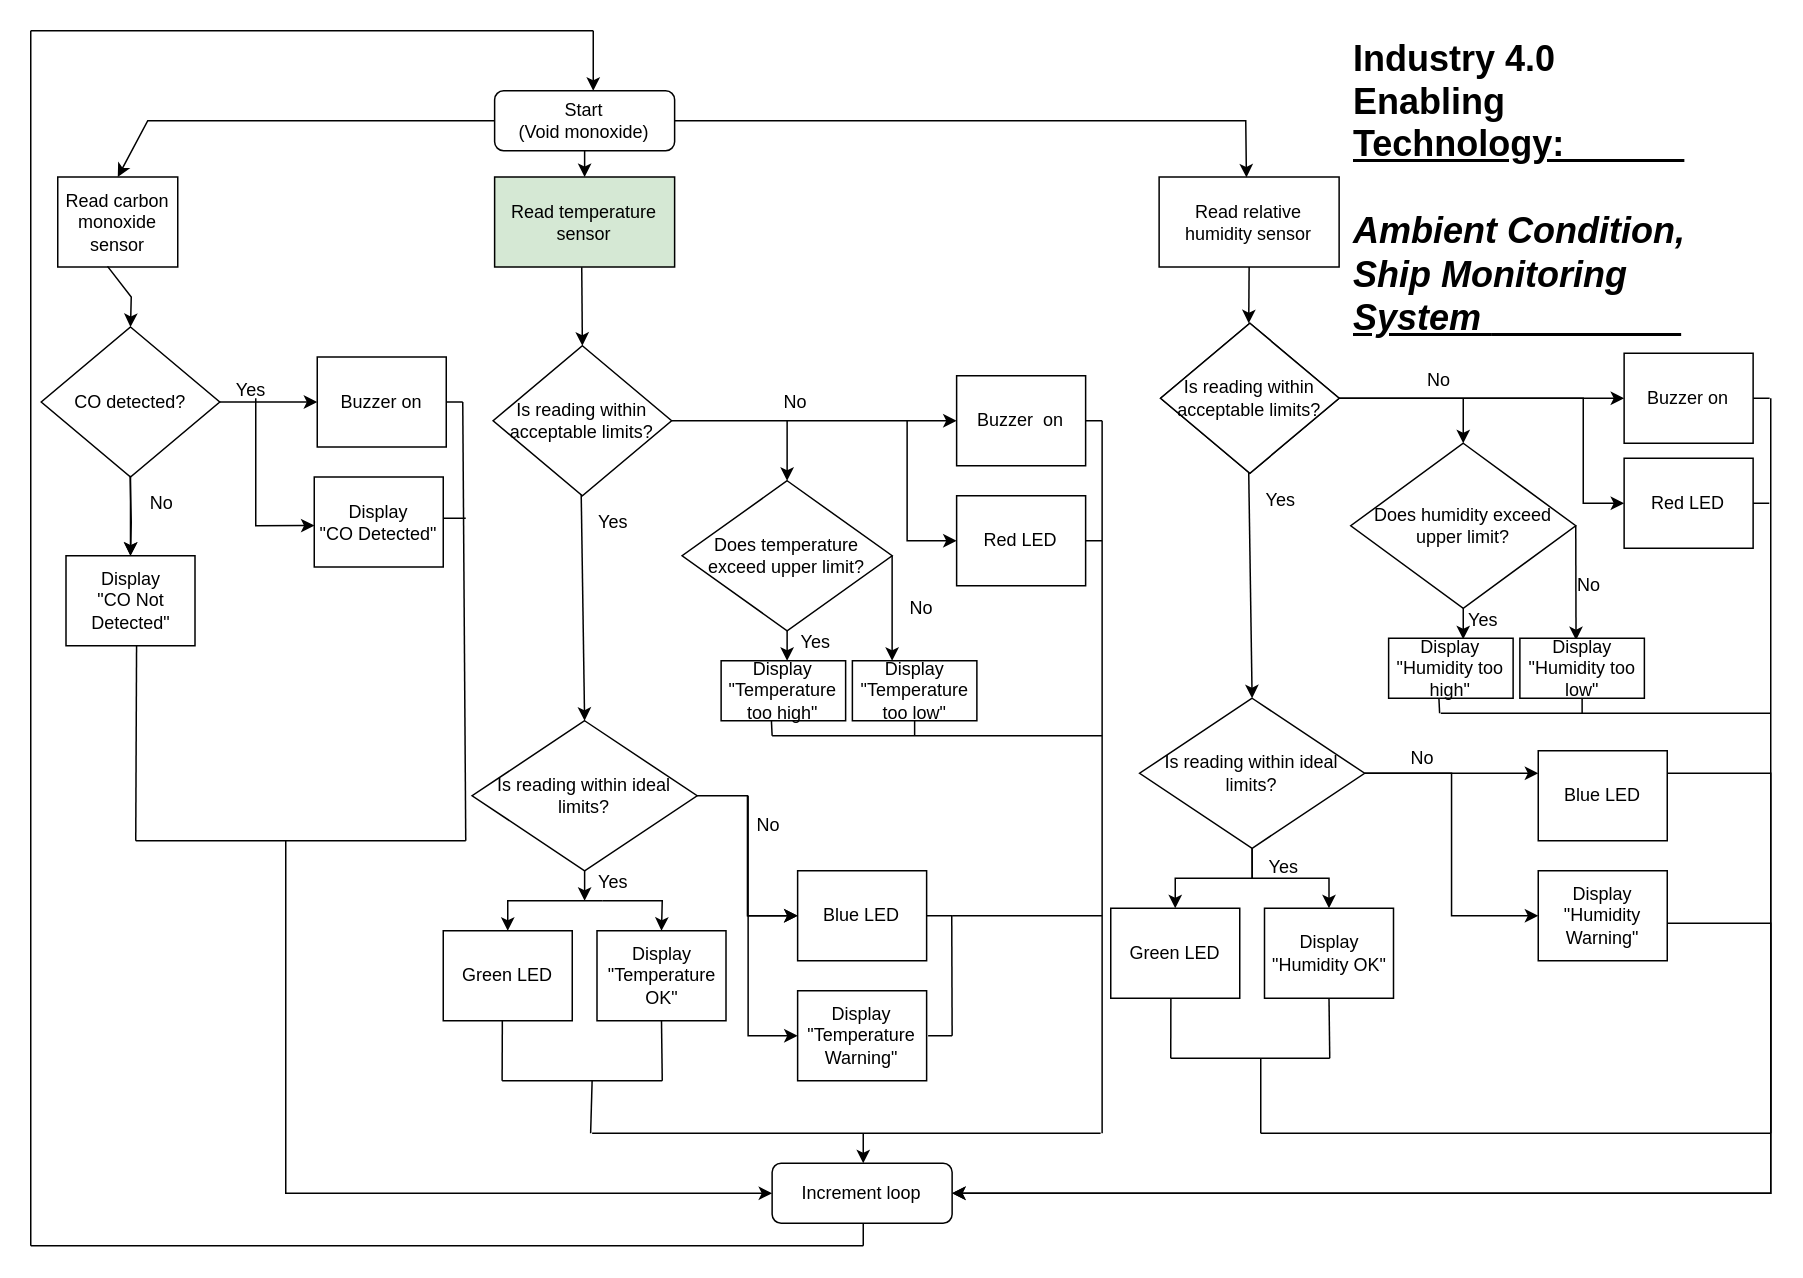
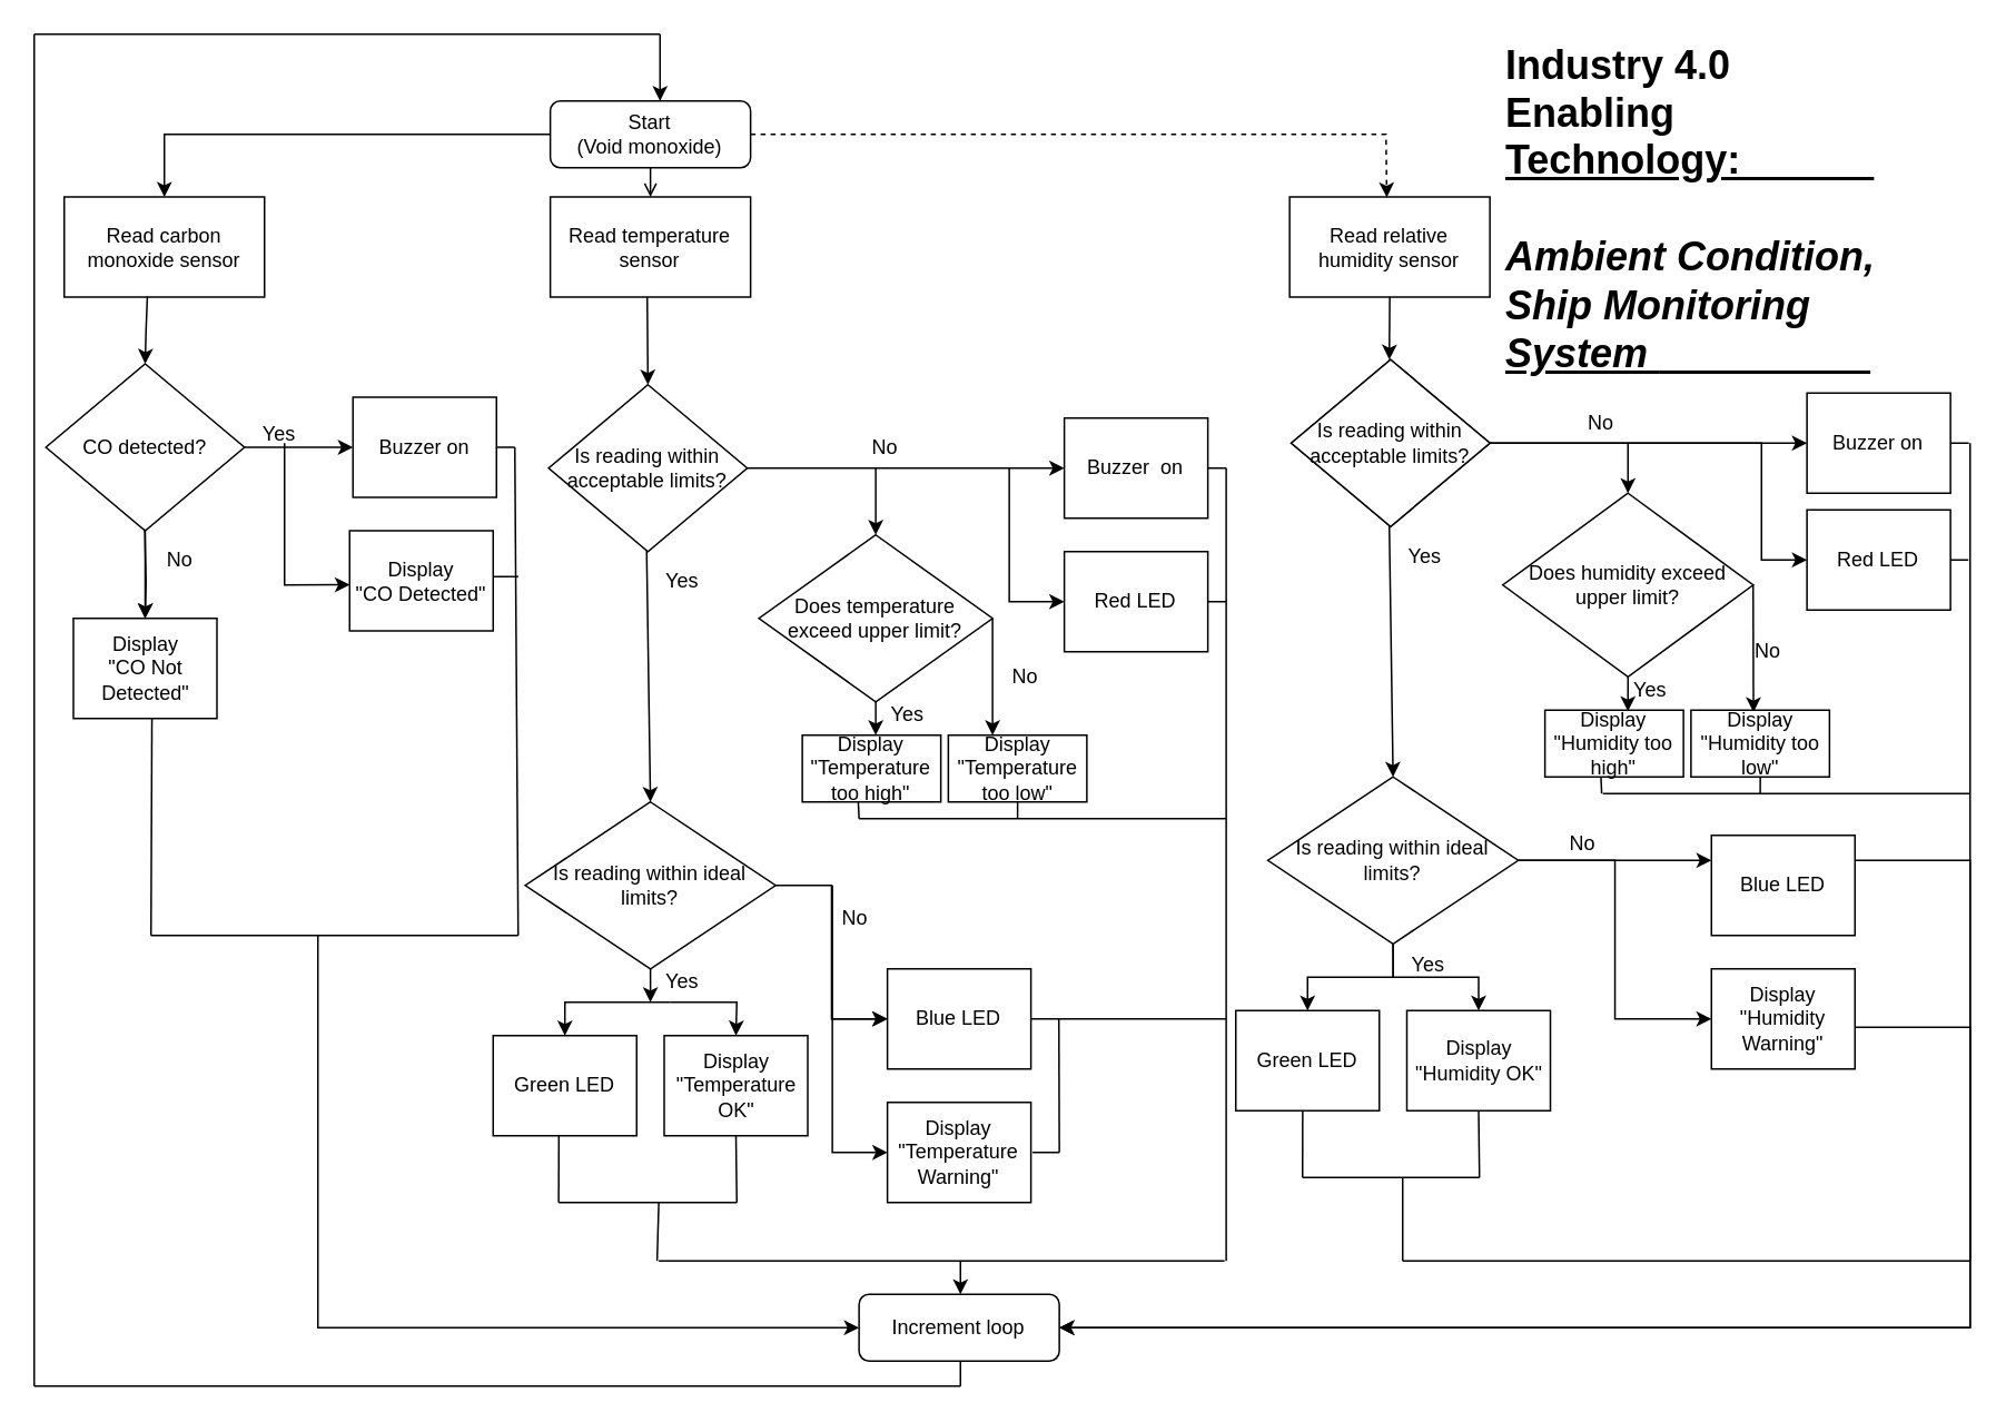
- <mxCell id="11" value="" style="endArrow=classic;html=1;rounded=0;exitX=1;exitY=0.5;exitDx=0;exitDy=0;entryX=0.485;entryY=0.005;entryDx=0;entryDy=0;entryPerimeter=0;" parent="1" source="6" target="8" edge="1"><mxGeometry width="50" height="50" relative="1" as="geometry"><mxPoint x="450" y="75" as="sourcePoint" /><mxPoint x="830" y="115" as="targetPoint" /><Array as="points"><mxPoint x="830" y="80" /></Array></mxGeometry></mxCell>
+ <mxCell id="11" value="" style="endArrow=classic;html=1;rounded=0;exitX=1;exitY=0.5;exitDx=0;exitDy=0;entryX=0.485;entryY=0.005;entryDx=0;entryDy=0;entryPerimeter=0;dashed=1;" parent="1" source="6" target="8" edge="1"><mxGeometry width="50" height="50" relative="1" as="geometry"><mxPoint x="450" y="75" as="sourcePoint" /><mxPoint x="830" y="115" as="targetPoint" /><Array as="points"><mxPoint x="830" y="80" /></Array></mxGeometry></mxCell>
- <mxCell id="10" value="" style="endArrow=classic;html=1;rounded=0;exitX=0.5;exitY=1;exitDx=0;exitDy=0;entryX=0.5;entryY=0;entryDx=0;entryDy=0;" parent="1" source="6" target="7" edge="1"><mxGeometry width="50" height="50" relative="1" as="geometry"><mxPoint x="477.75" y="265" as="sourcePoint" /><mxPoint x="527.75" y="215" as="targetPoint" /></mxGeometry></mxCell>
+ <mxCell id="10" value="" style="endArrow=open;html=1;rounded=0;exitX=0.5;exitY=1;exitDx=0;exitDy=0;entryX=0.5;entryY=0;entryDx=0;entryDy=0;" parent="1" source="6" target="7" edge="1"><mxGeometry width="50" height="50" relative="1" as="geometry"><mxPoint x="477.75" y="265" as="sourcePoint" /><mxPoint x="527.75" y="215" as="targetPoint" /></mxGeometry></mxCell>
- <mxCell id="9" value="Read carbon monoxide sensor" style="rounded=0;whiteSpace=wrap;html=1;" parent="1" vertex="1"><mxGeometry x="38" y="117.5" width="80" height="60" as="geometry" /></mxCell>
+ <mxCell id="9" value="Read carbon monoxide sensor" style="rounded=0;whiteSpace=wrap;html=1;" parent="1" vertex="1"><mxGeometry x="38" y="117.5" width="120" height="60" as="geometry" /></mxCell>
- <mxCell id="7" value="Read temperature sensor" style="rounded=0;whiteSpace=wrap;html=1;fillColor=#d5e8d4;" parent="1" vertex="1"><mxGeometry x="329.25" y="117.5" width="120" height="60" as="geometry" /></mxCell>
+ <mxCell id="7" value="Read temperature sensor" style="rounded=0;whiteSpace=wrap;html=1;" parent="1" vertex="1"><mxGeometry x="329.25" y="117.5" width="120" height="60" as="geometry" /></mxCell>
